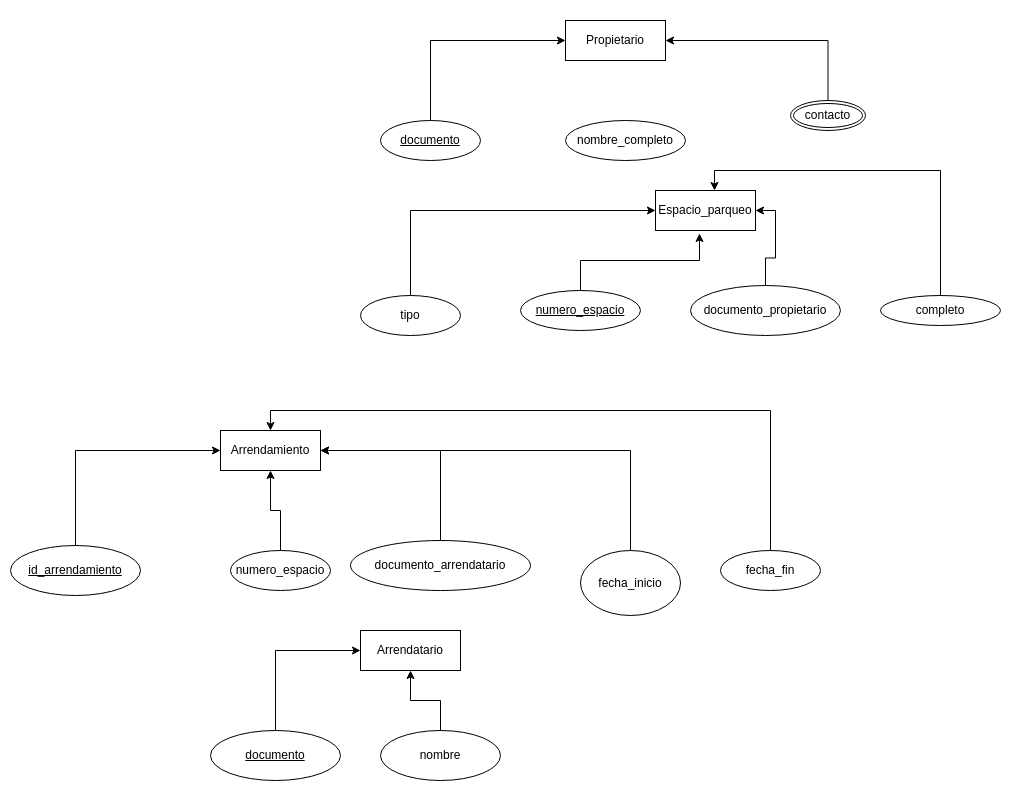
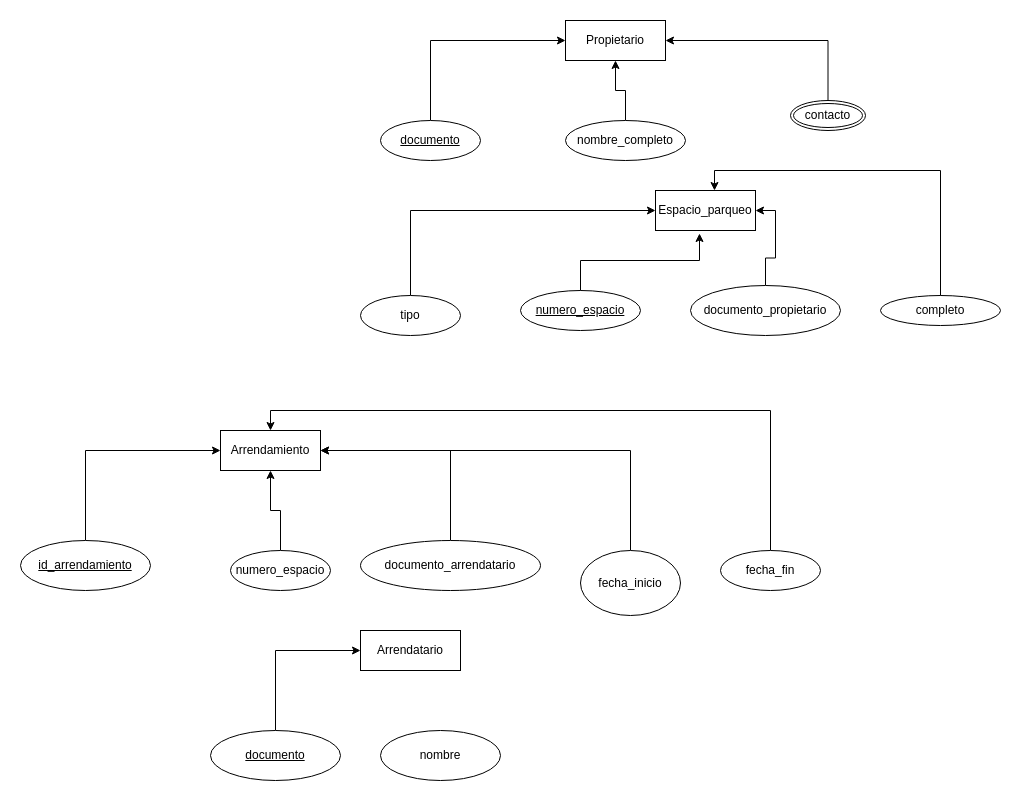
+ <mxCell id="3" style="edgeStyle=orthogonalEdgeStyle;rounded=0;orthogonalLoop=1;jettySize=auto;html=1;exitX=0.5;exitY=0;exitDx=0;exitDy=0;entryX=0.5;entryY=1;entryDx=0;entryDy=0;" parent="1" source="4" target="2" edge="1"><mxGeometry relative="1" as="geometry" /></mxCell>
- <mxCell id="24" value="documento_arrendatario" style="ellipse;whiteSpace=wrap;html=1;align=center;" parent="1" vertex="1"><mxGeometry x="350" y="540" width="180" height="50" as="geometry" /></mxCell>
+ <mxCell id="24" value="documento_arrendatario" style="ellipse;whiteSpace=wrap;html=1;align=center;" parent="1" vertex="1"><mxGeometry x="360" y="540" width="180" height="50" as="geometry" /></mxCell>
- <mxCell id="20" value="id_arrendamiento" style="ellipse;whiteSpace=wrap;html=1;align=center;fontStyle=4;" parent="1" vertex="1"><mxGeometry x="10" y="545" width="130" height="50" as="geometry" /></mxCell>
+ <mxCell id="20" value="id_arrendamiento" style="ellipse;whiteSpace=wrap;html=1;align=center;fontStyle=4;" parent="1" vertex="1"><mxGeometry x="20" y="540" width="130" height="50" as="geometry" /></mxCell>
- <mxCell id="28" style="edgeStyle=orthogonalEdgeStyle;rounded=0;orthogonalLoop=1;jettySize=auto;html=1;exitX=0.5;exitY=0;exitDx=0;exitDy=0;entryX=0.5;entryY=1;entryDx=0;entryDy=0;" parent="1" source="29" target="25" edge="1"><mxGeometry relative="1" as="geometry" /></mxCell>
